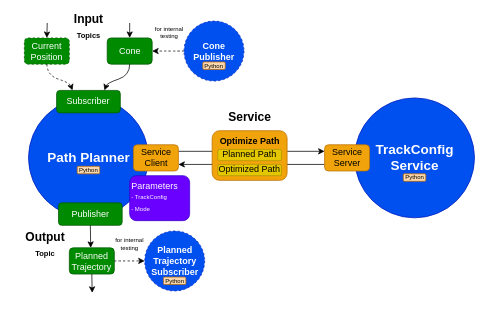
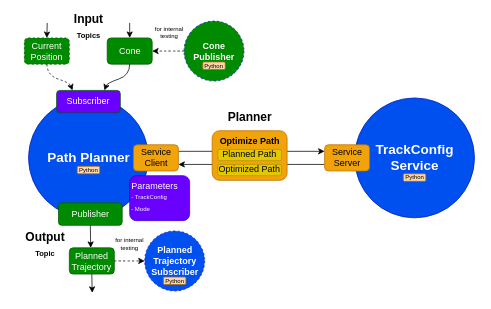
- <mxCell id="28" value="Cone Publisher" style="ellipse;whiteSpace=wrap;html=1;aspect=fixed;fontSize=12;fontStyle=1;fillColor=#0050EF;fontColor=#FFFFFF;strokeColor=#001DBC;sketch=0;dashed=1;labelBackgroundColor=none;" parent="1" vertex="1"><mxGeometry x="245" y="27.5" width="80" height="80" as="geometry" /></mxCell>
+ <mxCell id="28" value="Cone Publisher" style="ellipse;whiteSpace=wrap;html=1;aspect=fixed;fontSize=12;fontStyle=1;fillColor=#008a00;fontColor=#FFFFFF;strokeColor=#001DBC;sketch=0;dashed=1;labelBackgroundColor=none;" parent="1" vertex="1"><mxGeometry x="245" y="27.5" width="80" height="80" as="geometry" /></mxCell>
- <mxCell id="7" value="Subscriber" style="rounded=1;whiteSpace=wrap;html=1;fontSize=12;fillColor=#008a00;strokeColor=#005700;fontColor=#ffffff;fontStyle=0" parent="1" vertex="1"><mxGeometry x="75" y="120" width="85" height="30" as="geometry" /></mxCell>
+ <mxCell id="7" value="Subscriber" style="rounded=1;whiteSpace=wrap;html=1;fontSize=12;fillColor=#6a00ff;strokeColor=#005700;fontColor=#ffffff;fontStyle=0;" parent="1" vertex="1"><mxGeometry x="75" y="120" width="85" height="30" as="geometry" /></mxCell>
- <mxCell id="17" value="Service" style="text;html=1;strokeColor=none;fillColor=none;align=center;verticalAlign=middle;whiteSpace=wrap;rounded=0;fontSize=16;fontStyle=1" parent="1" vertex="1"><mxGeometry x="292.5" y="140" width="80" height="30" as="geometry" /></mxCell>
+ <mxCell id="17" value="Planner" style="text;html=1;strokeColor=none;fillColor=none;align=center;verticalAlign=middle;whiteSpace=wrap;rounded=0;fontSize=16;fontStyle=1" parent="1" vertex="1"><mxGeometry x="292.5" y="140" width="80" height="30" as="geometry" /></mxCell>
